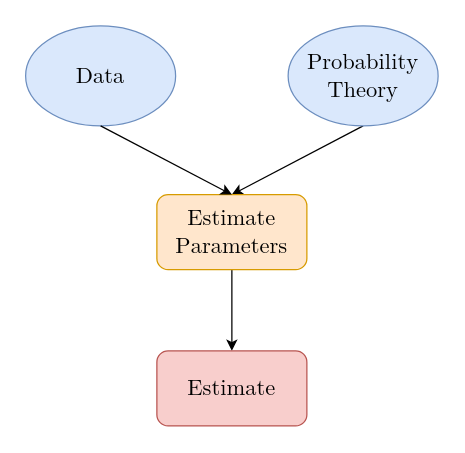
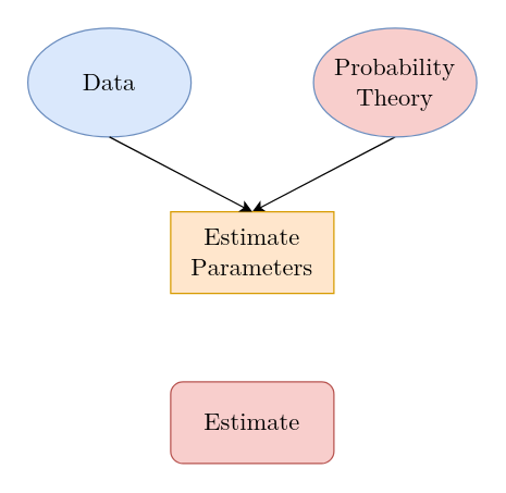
- <mxCell id="4" value="Probability Theory" style="ellipse;whiteSpace=wrap;html=1;fillColor=#dae8fc;strokeColor=#6c8ebf;fontFamily=Latin Modern Math;fontSize=18;" vertex="1" parent="1"><mxGeometry x="230" y="20" width="120" height="80" as="geometry" /></mxCell>
+ <mxCell id="4" value="Probability Theory" style="ellipse;whiteSpace=wrap;html=1;fillColor=#f8cecc;strokeColor=#6c8ebf;fontFamily=Latin Modern Math;fontSize=18;" vertex="1" parent="1"><mxGeometry x="230" y="20" width="120" height="80" as="geometry" /></mxCell>
- <mxCell id="6" value="&lt;div style=&quot;font-size: 18px;&quot;&gt;Estimate Parameters&lt;/div&gt;" style="rounded=1;whiteSpace=wrap;html=1;fillColor=#ffe6cc;strokeColor=#d79b00;fontFamily=Latin Modern Math;fontSize=18;" vertex="1" parent="1"><mxGeometry x="125" y="155" width="120" height="60" as="geometry" /></mxCell>
+ <mxCell id="6" value="&lt;div style=&quot;font-size: 18px;&quot;&gt;Estimate Parameters&lt;/div&gt;" style="whiteSpace=wrap;html=1;fillColor=#ffe6cc;strokeColor=#d79b00;fontFamily=Latin Modern Math;fontSize=18;rounded=0;" vertex="1" parent="1"><mxGeometry x="125" y="155" width="120" height="60" as="geometry" /></mxCell>
- <mxCell id="5" style="edgeStyle=none;rounded=0;orthogonalLoop=1;jettySize=auto;html=1;exitX=0.5;exitY=1;exitDx=0;exitDy=0;entryX=0.5;entryY=0;entryDx=0;entryDy=0;" edge="1" parent="1" source="6" target="7"><mxGeometry relative="1" as="geometry" /></mxCell>
